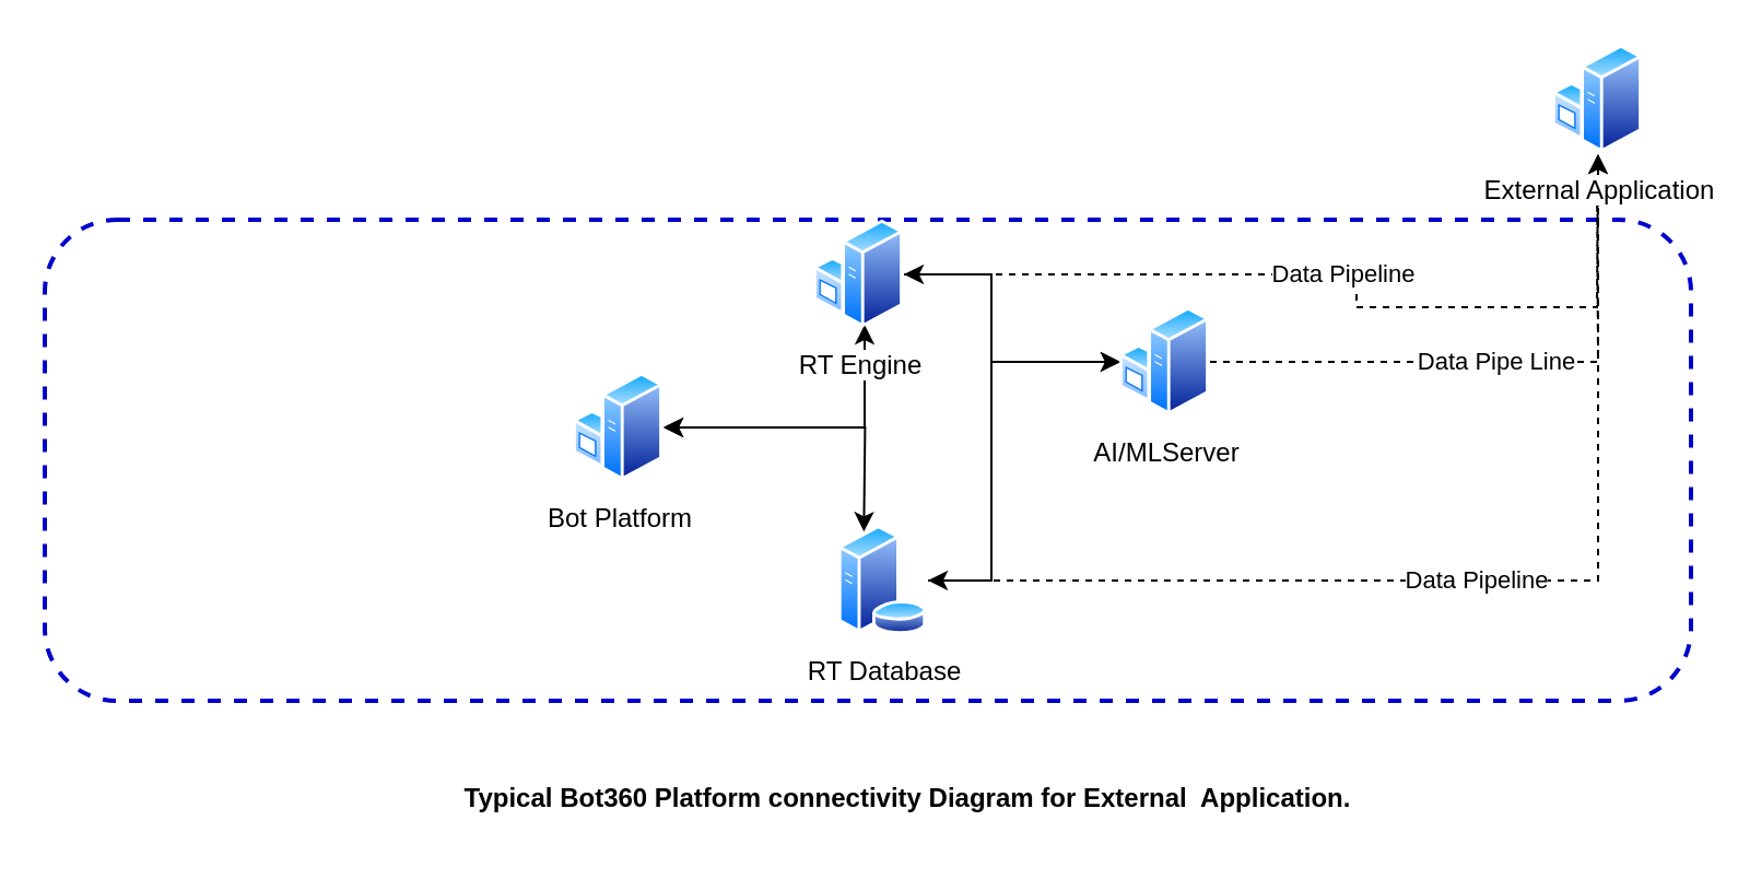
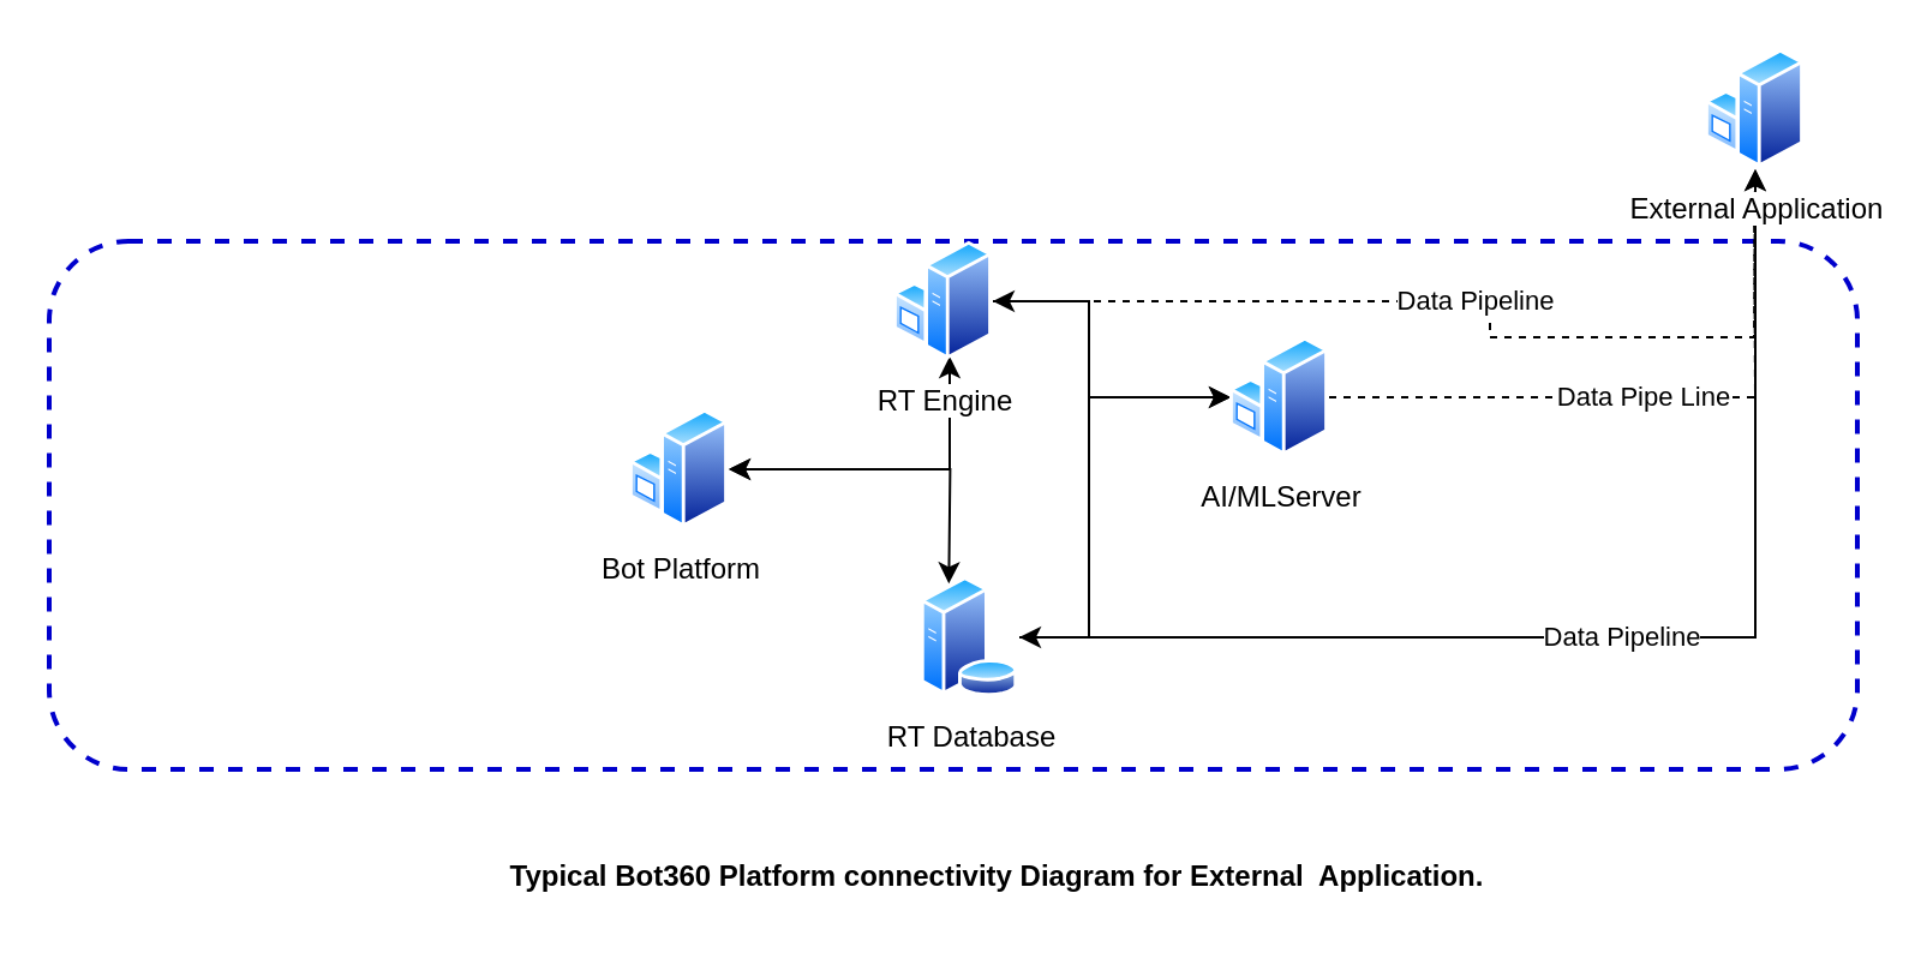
- <mxCell id="12" value="Data Pipeline" style="edgeStyle=orthogonalEdgeStyle;rounded=0;orthogonalLoop=1;jettySize=auto;html=1;startArrow=none;startFill=0;endArrow=classic;endFill=1;dashed=1;" edge="1" parent="1" source="13" target="14"><mxGeometry relative="1" as="geometry"><mxPoint x="723" y="110" as="targetPoint" /></mxGeometry></mxCell>
+ <mxCell id="12" value="Data Pipeline" style="edgeStyle=orthogonalEdgeStyle;rounded=0;orthogonalLoop=1;jettySize=auto;html=1;startArrow=none;startFill=0;endArrow=classic;endFill=1;dashed=0;" edge="1" parent="1" source="13" target="14"><mxGeometry relative="1" as="geometry"><mxPoint x="723" y="110" as="targetPoint" /></mxGeometry></mxCell>
